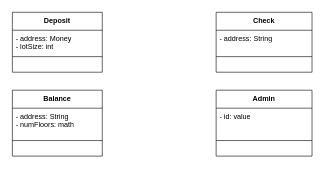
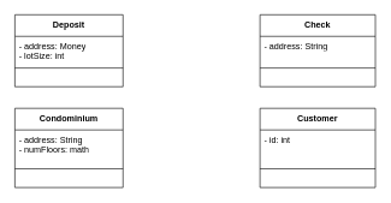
- <mxCell id="6" value="Balance" style="swimlane;fontStyle=1;align=center;verticalAlign=top;childLayout=stackLayout;horizontal=1;startSize=30;horizontalStack=0;resizeParent=1;resizeParentMax=0;resizeLast=0;collapsible=1;marginBottom=0;whiteSpace=wrap;html=1;" vertex="1" parent="1"><mxGeometry x="20" y="150" width="150" height="110" as="geometry"><mxRectangle x="350" y="250" width="130" height="30" as="alternateBounds" /></mxGeometry></mxCell>
+ <mxCell id="6" value="Condominium" style="swimlane;fontStyle=1;align=center;verticalAlign=top;childLayout=stackLayout;horizontal=1;startSize=30;horizontalStack=0;resizeParent=1;resizeParentMax=0;resizeLast=0;collapsible=1;marginBottom=0;whiteSpace=wrap;html=1;" vertex="1" parent="1"><mxGeometry x="20" y="150" width="150" height="110" as="geometry"><mxRectangle x="350" y="250" width="130" height="30" as="alternateBounds" /></mxGeometry></mxCell>
- <mxCell id="10" value="Admin" style="swimlane;fontStyle=1;align=center;verticalAlign=top;childLayout=stackLayout;horizontal=1;startSize=30;horizontalStack=0;resizeParent=1;resizeParentMax=0;resizeLast=0;collapsible=1;marginBottom=0;whiteSpace=wrap;html=1;" vertex="1" parent="1"><mxGeometry x="360" y="150" width="160" height="110" as="geometry"><mxRectangle x="350" y="250" width="130" height="30" as="alternateBounds" /></mxGeometry></mxCell>
+ <mxCell id="10" value="Customer" style="swimlane;fontStyle=1;align=center;verticalAlign=top;childLayout=stackLayout;horizontal=1;startSize=30;horizontalStack=0;resizeParent=1;resizeParentMax=0;resizeLast=0;collapsible=1;marginBottom=0;whiteSpace=wrap;html=1;" vertex="1" parent="1"><mxGeometry x="360" y="150" width="160" height="110" as="geometry"><mxRectangle x="350" y="250" width="130" height="30" as="alternateBounds" /></mxGeometry></mxCell>
- <mxCell id="11" value="- id: value" style="text;strokeColor=none;fillColor=none;align=left;verticalAlign=top;spacingLeft=4;spacingRight=4;overflow=hidden;rotatable=0;points=[[0,0.5],[1,0.5]];portConstraint=eastwest;whiteSpace=wrap;html=1;" vertex="1" parent="10"><mxGeometry y="30" width="160" height="50" as="geometry" /></mxCell>
+ <mxCell id="11" value="- id: int" style="text;strokeColor=none;fillColor=none;align=left;verticalAlign=top;spacingLeft=4;spacingRight=4;overflow=hidden;rotatable=0;points=[[0,0.5],[1,0.5]];portConstraint=eastwest;whiteSpace=wrap;html=1;" vertex="1" parent="10"><mxGeometry y="30" width="160" height="50" as="geometry" /></mxCell>
